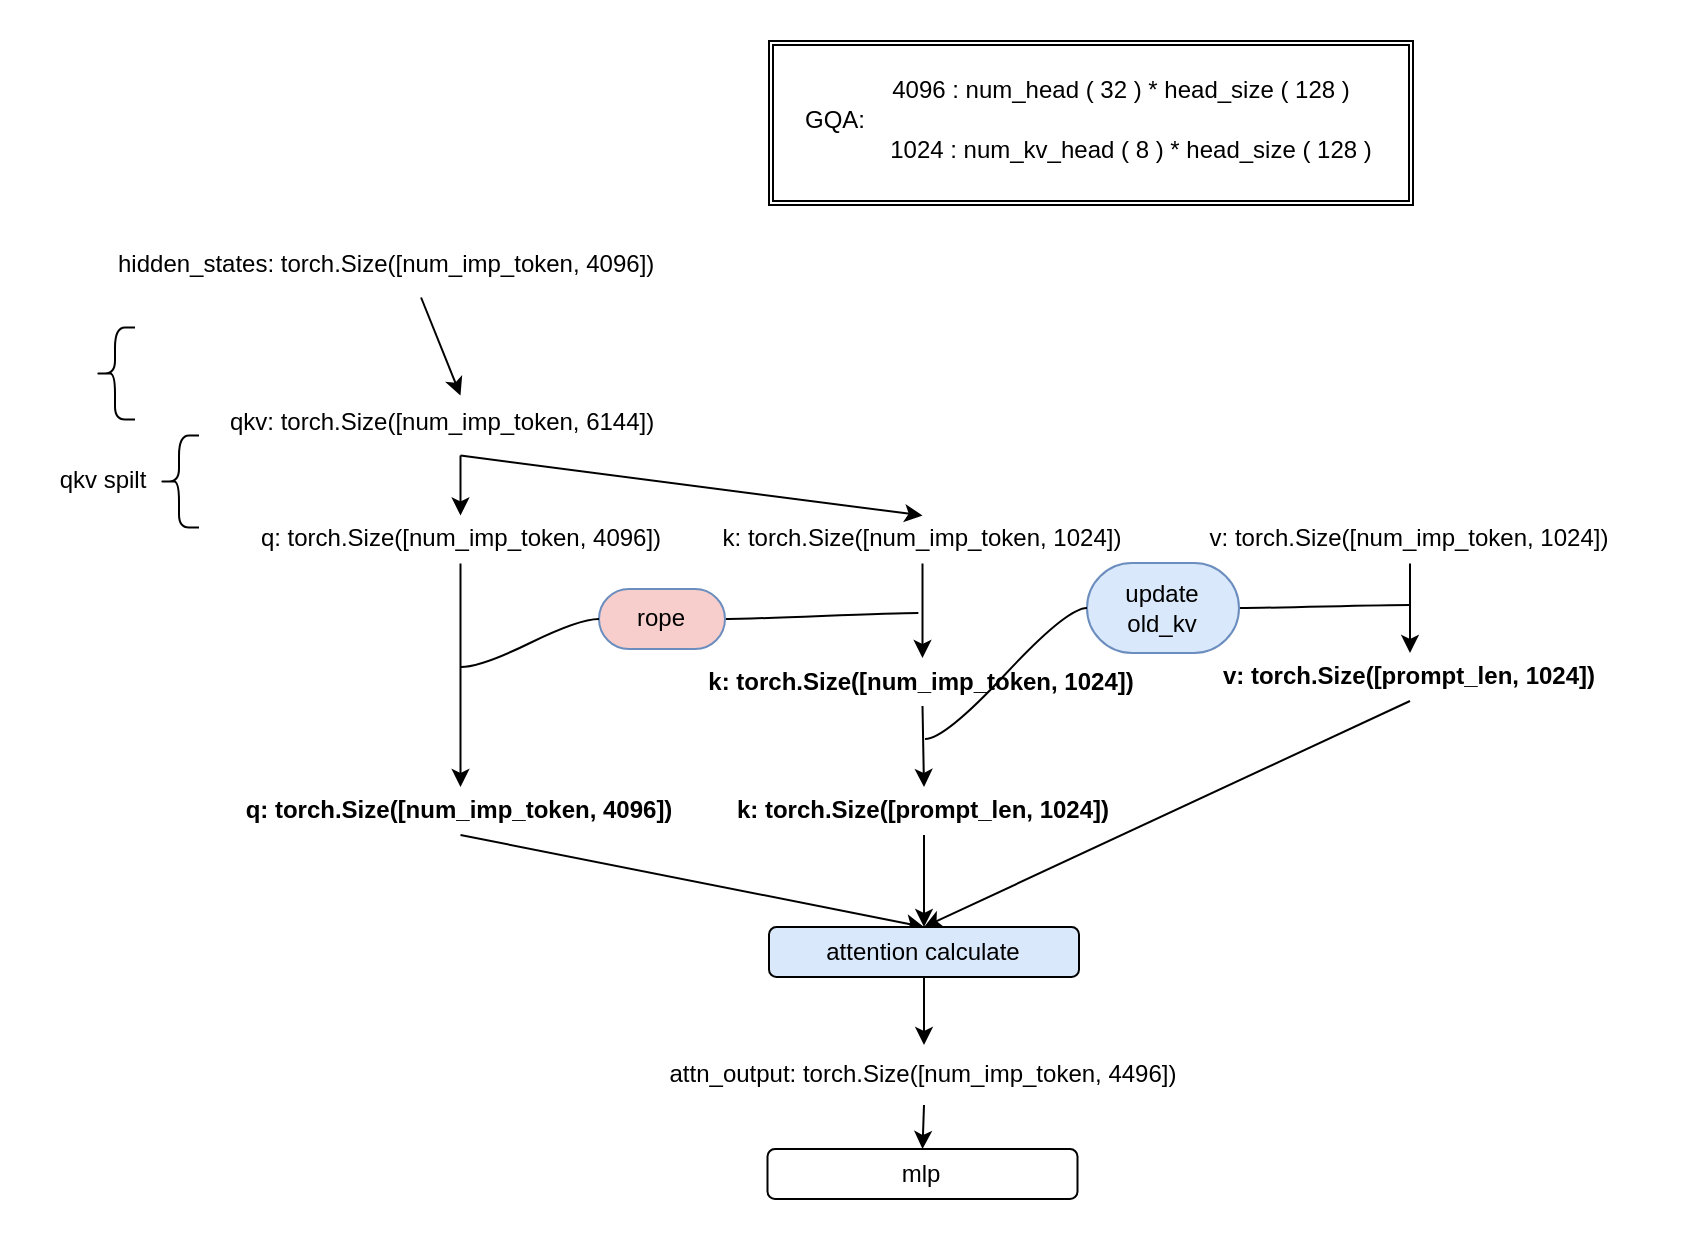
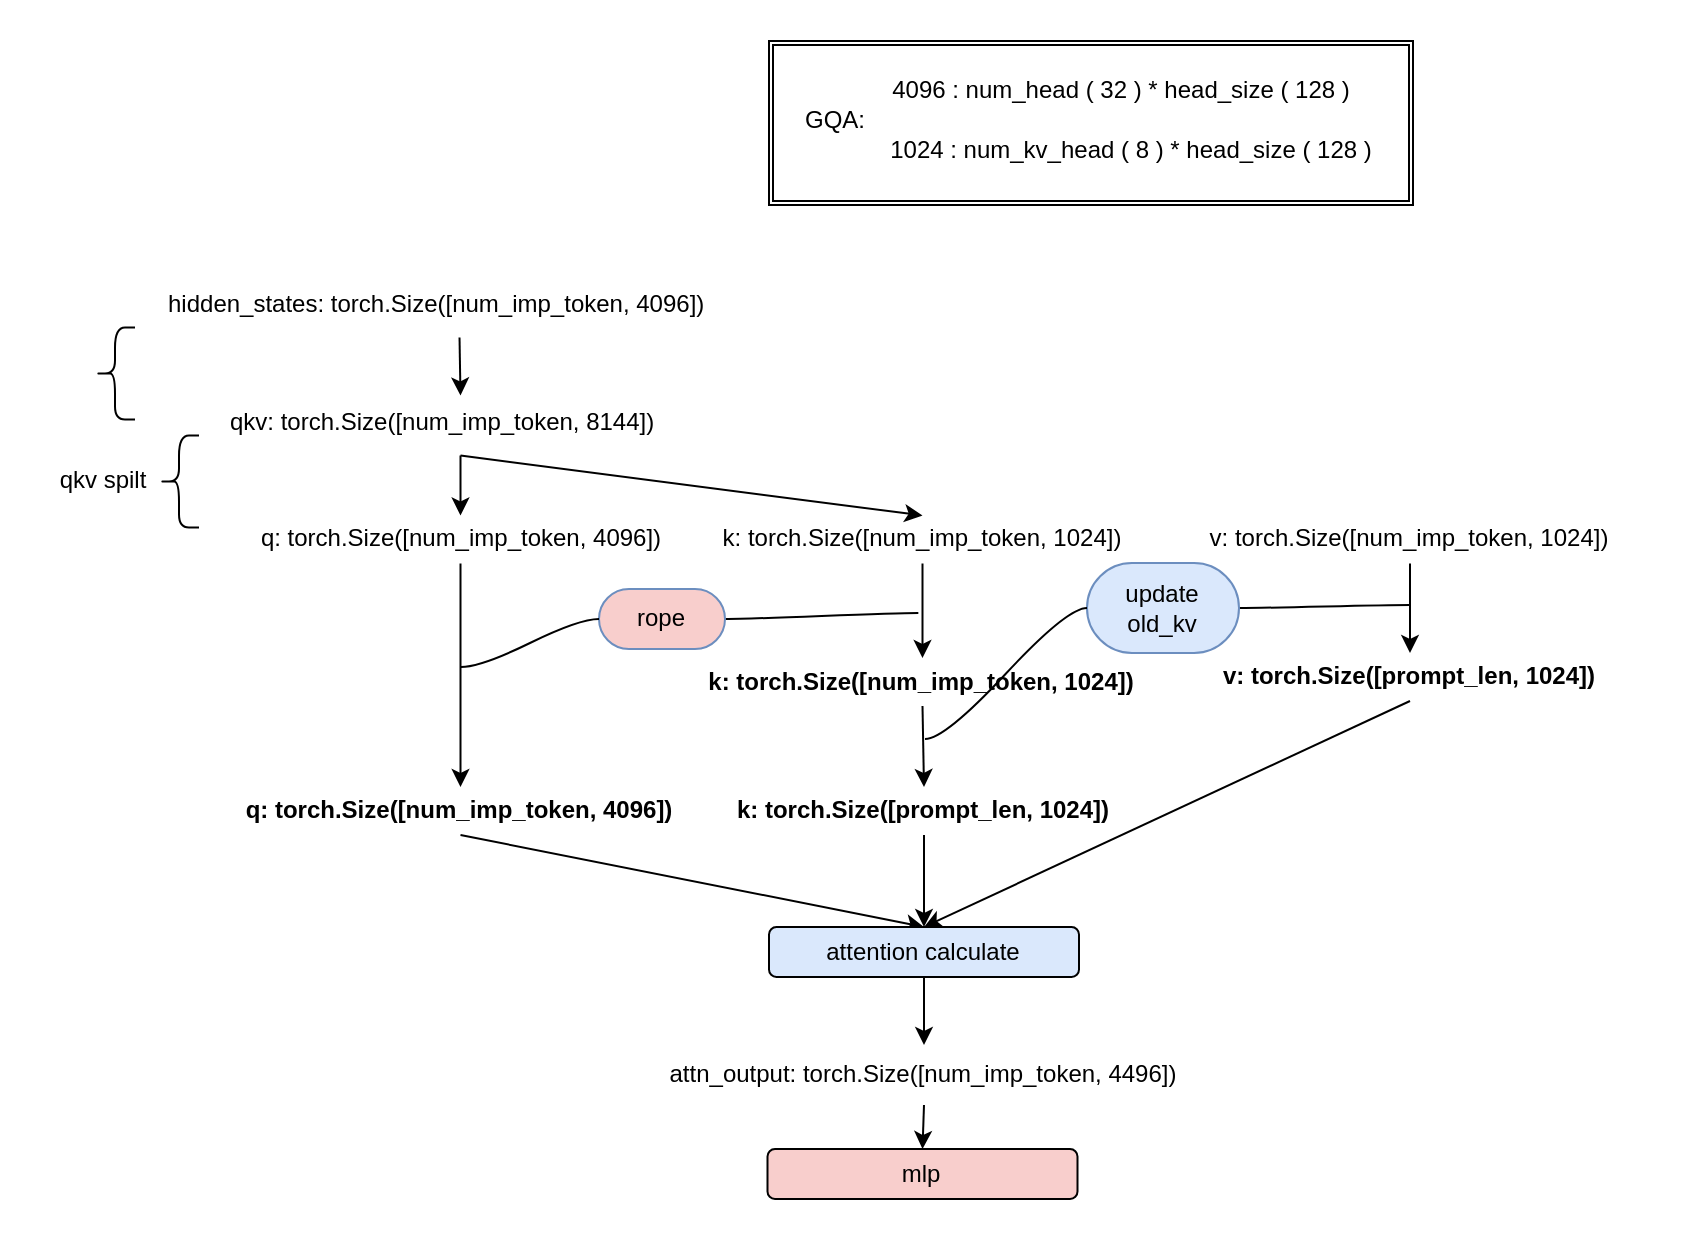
- <mxCell id="6" value="hidden_states: torch.Size([num_imp_token, 4096])" style="text;whiteSpace=wrap;" vertex="1" parent="1"><mxGeometry x="57" y="118.25" width="294" height="30" as="geometry" /></mxCell>
+ <mxCell id="6" value="hidden_states: torch.Size([num_imp_token, 4096])" style="text;whiteSpace=wrap;" vertex="1" parent="1"><mxGeometry x="82" y="138.25" width="294" height="30" as="geometry" /></mxCell>
- <mxCell id="4" value="qkv: torch.Size([num_imp_token, 6144])" style="text;whiteSpace=wrap;" vertex="1" parent="1"><mxGeometry x="112.5" y="197.25" width="234.5" height="30" as="geometry" /></mxCell>
+ <mxCell id="4" value="qkv: torch.Size([num_imp_token, 8144])" style="text;whiteSpace=wrap;" vertex="1" parent="1"><mxGeometry x="112.5" y="197.25" width="234.5" height="30" as="geometry" /></mxCell>
- <mxCell id="29" value="mlp" style="rounded=1;whiteSpace=wrap;html=1;" vertex="1" parent="1"><mxGeometry x="383.25" y="574" width="155" height="25" as="geometry" /></mxCell>
+ <mxCell id="29" value="mlp" style="rounded=1;whiteSpace=wrap;html=1;fillColor=#f8cecc;" vertex="1" parent="1"><mxGeometry x="383.25" y="574" width="155" height="25" as="geometry" /></mxCell>
